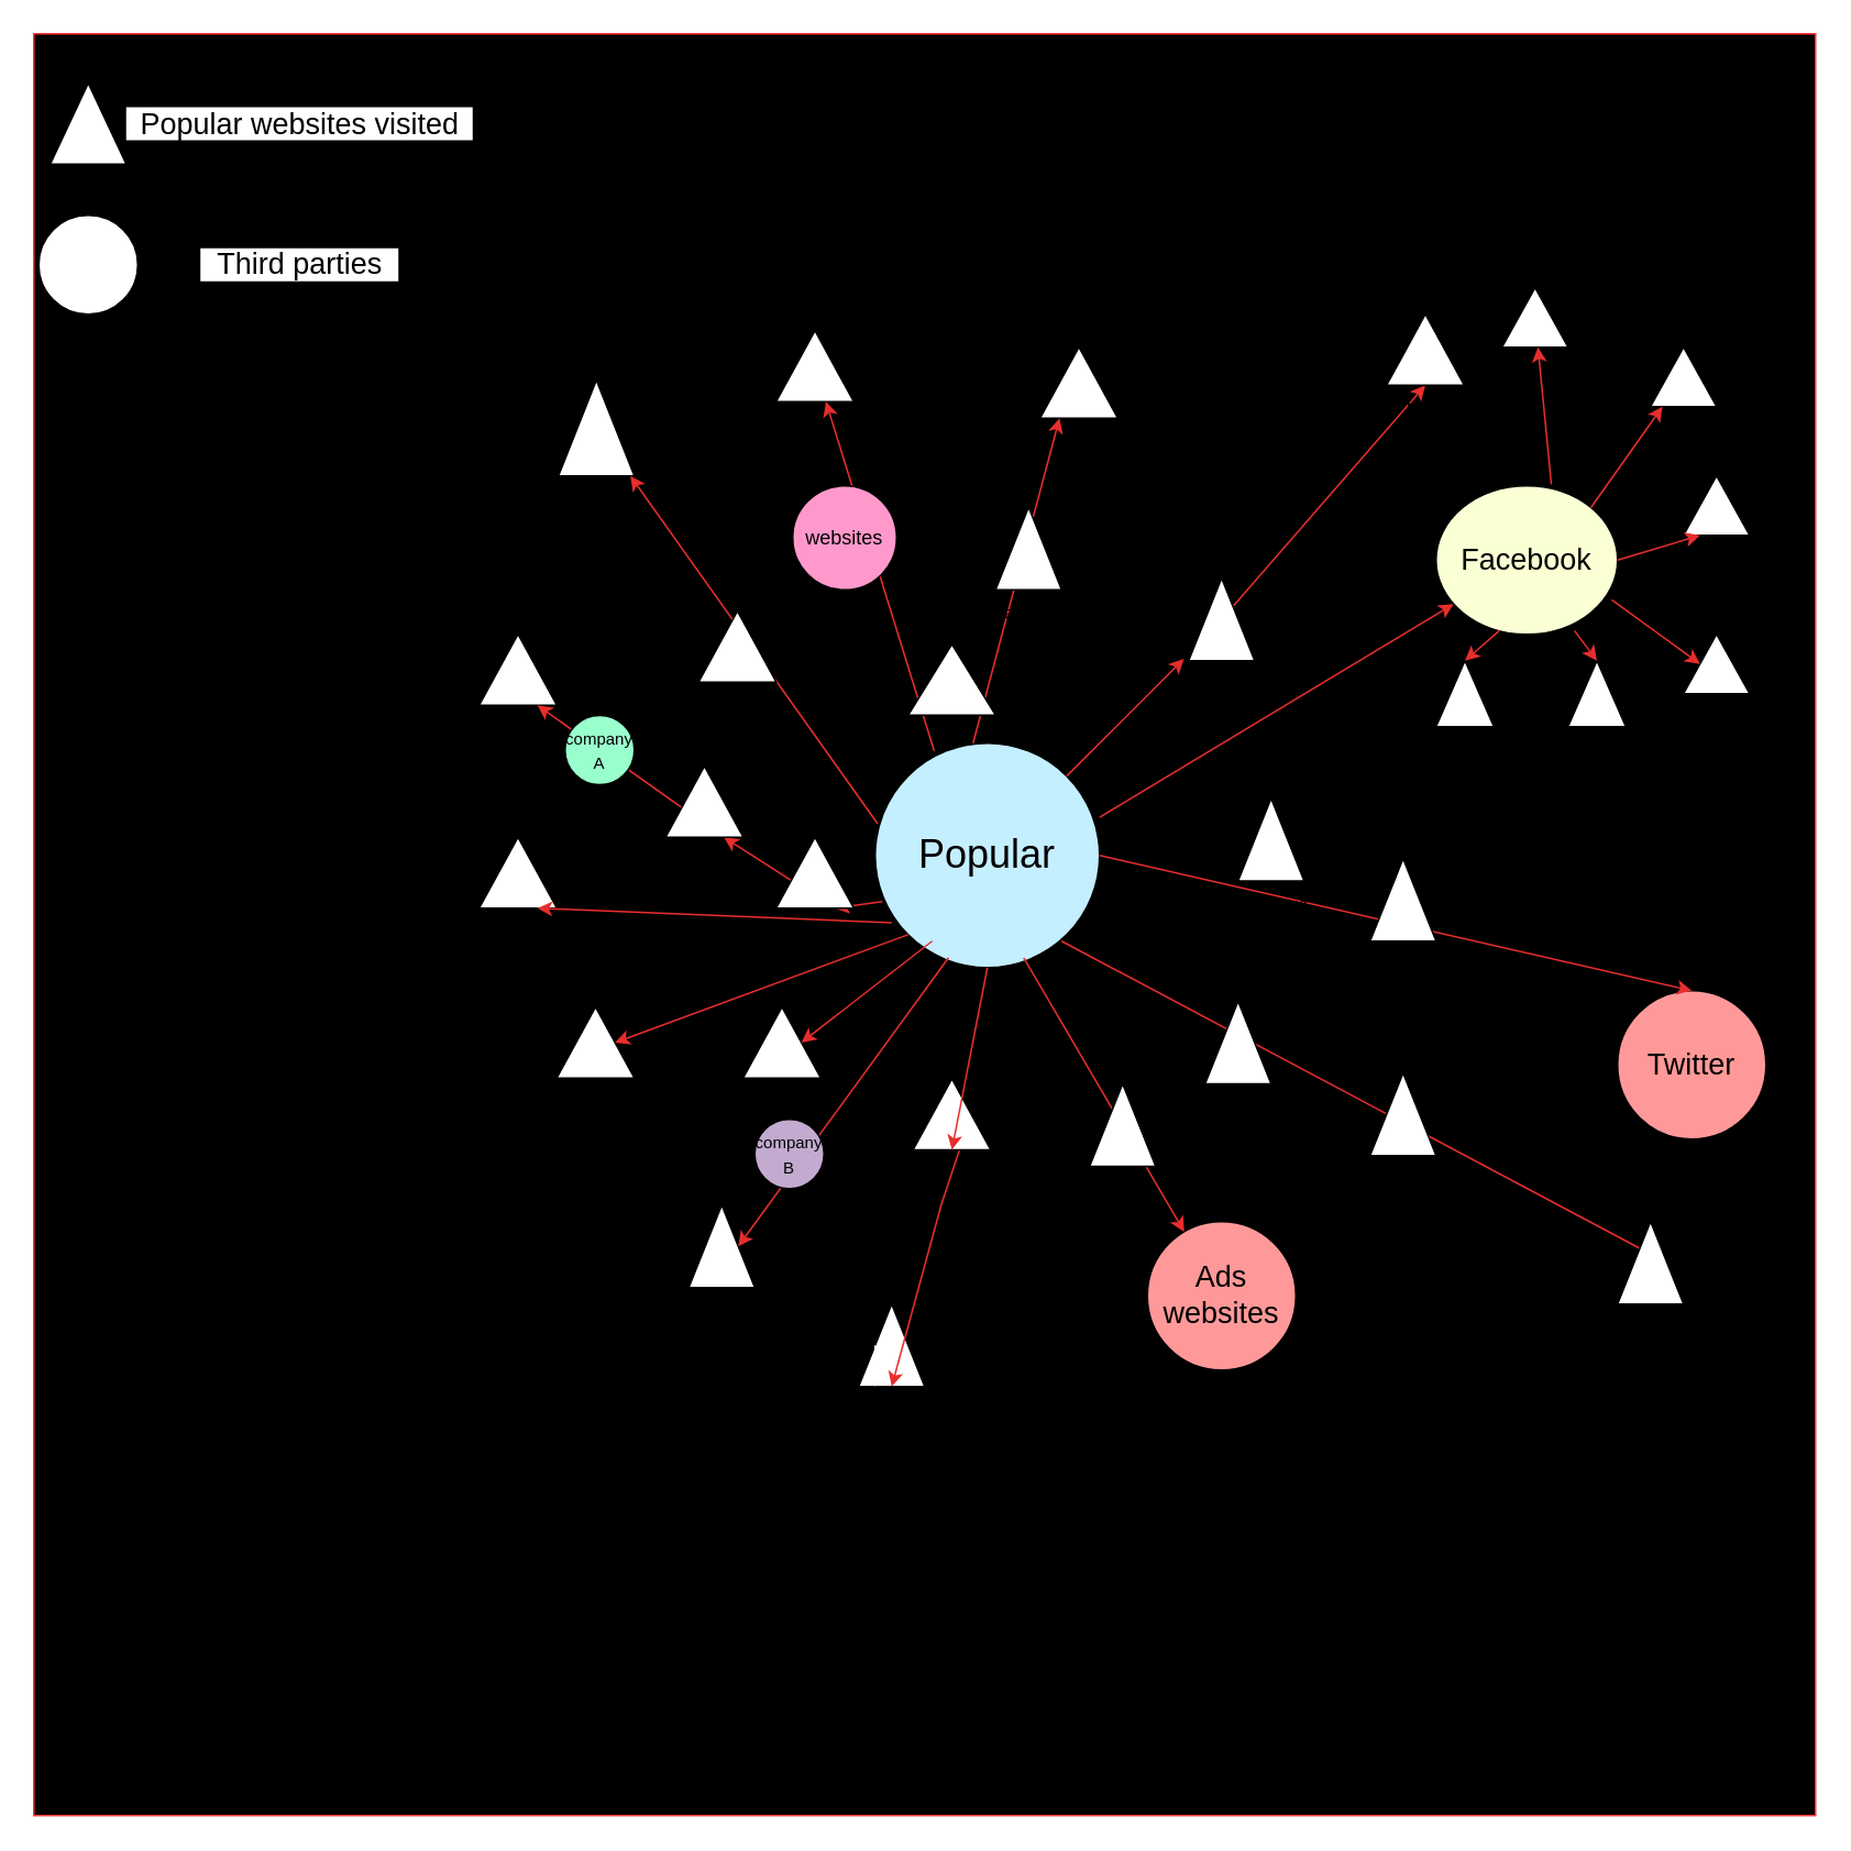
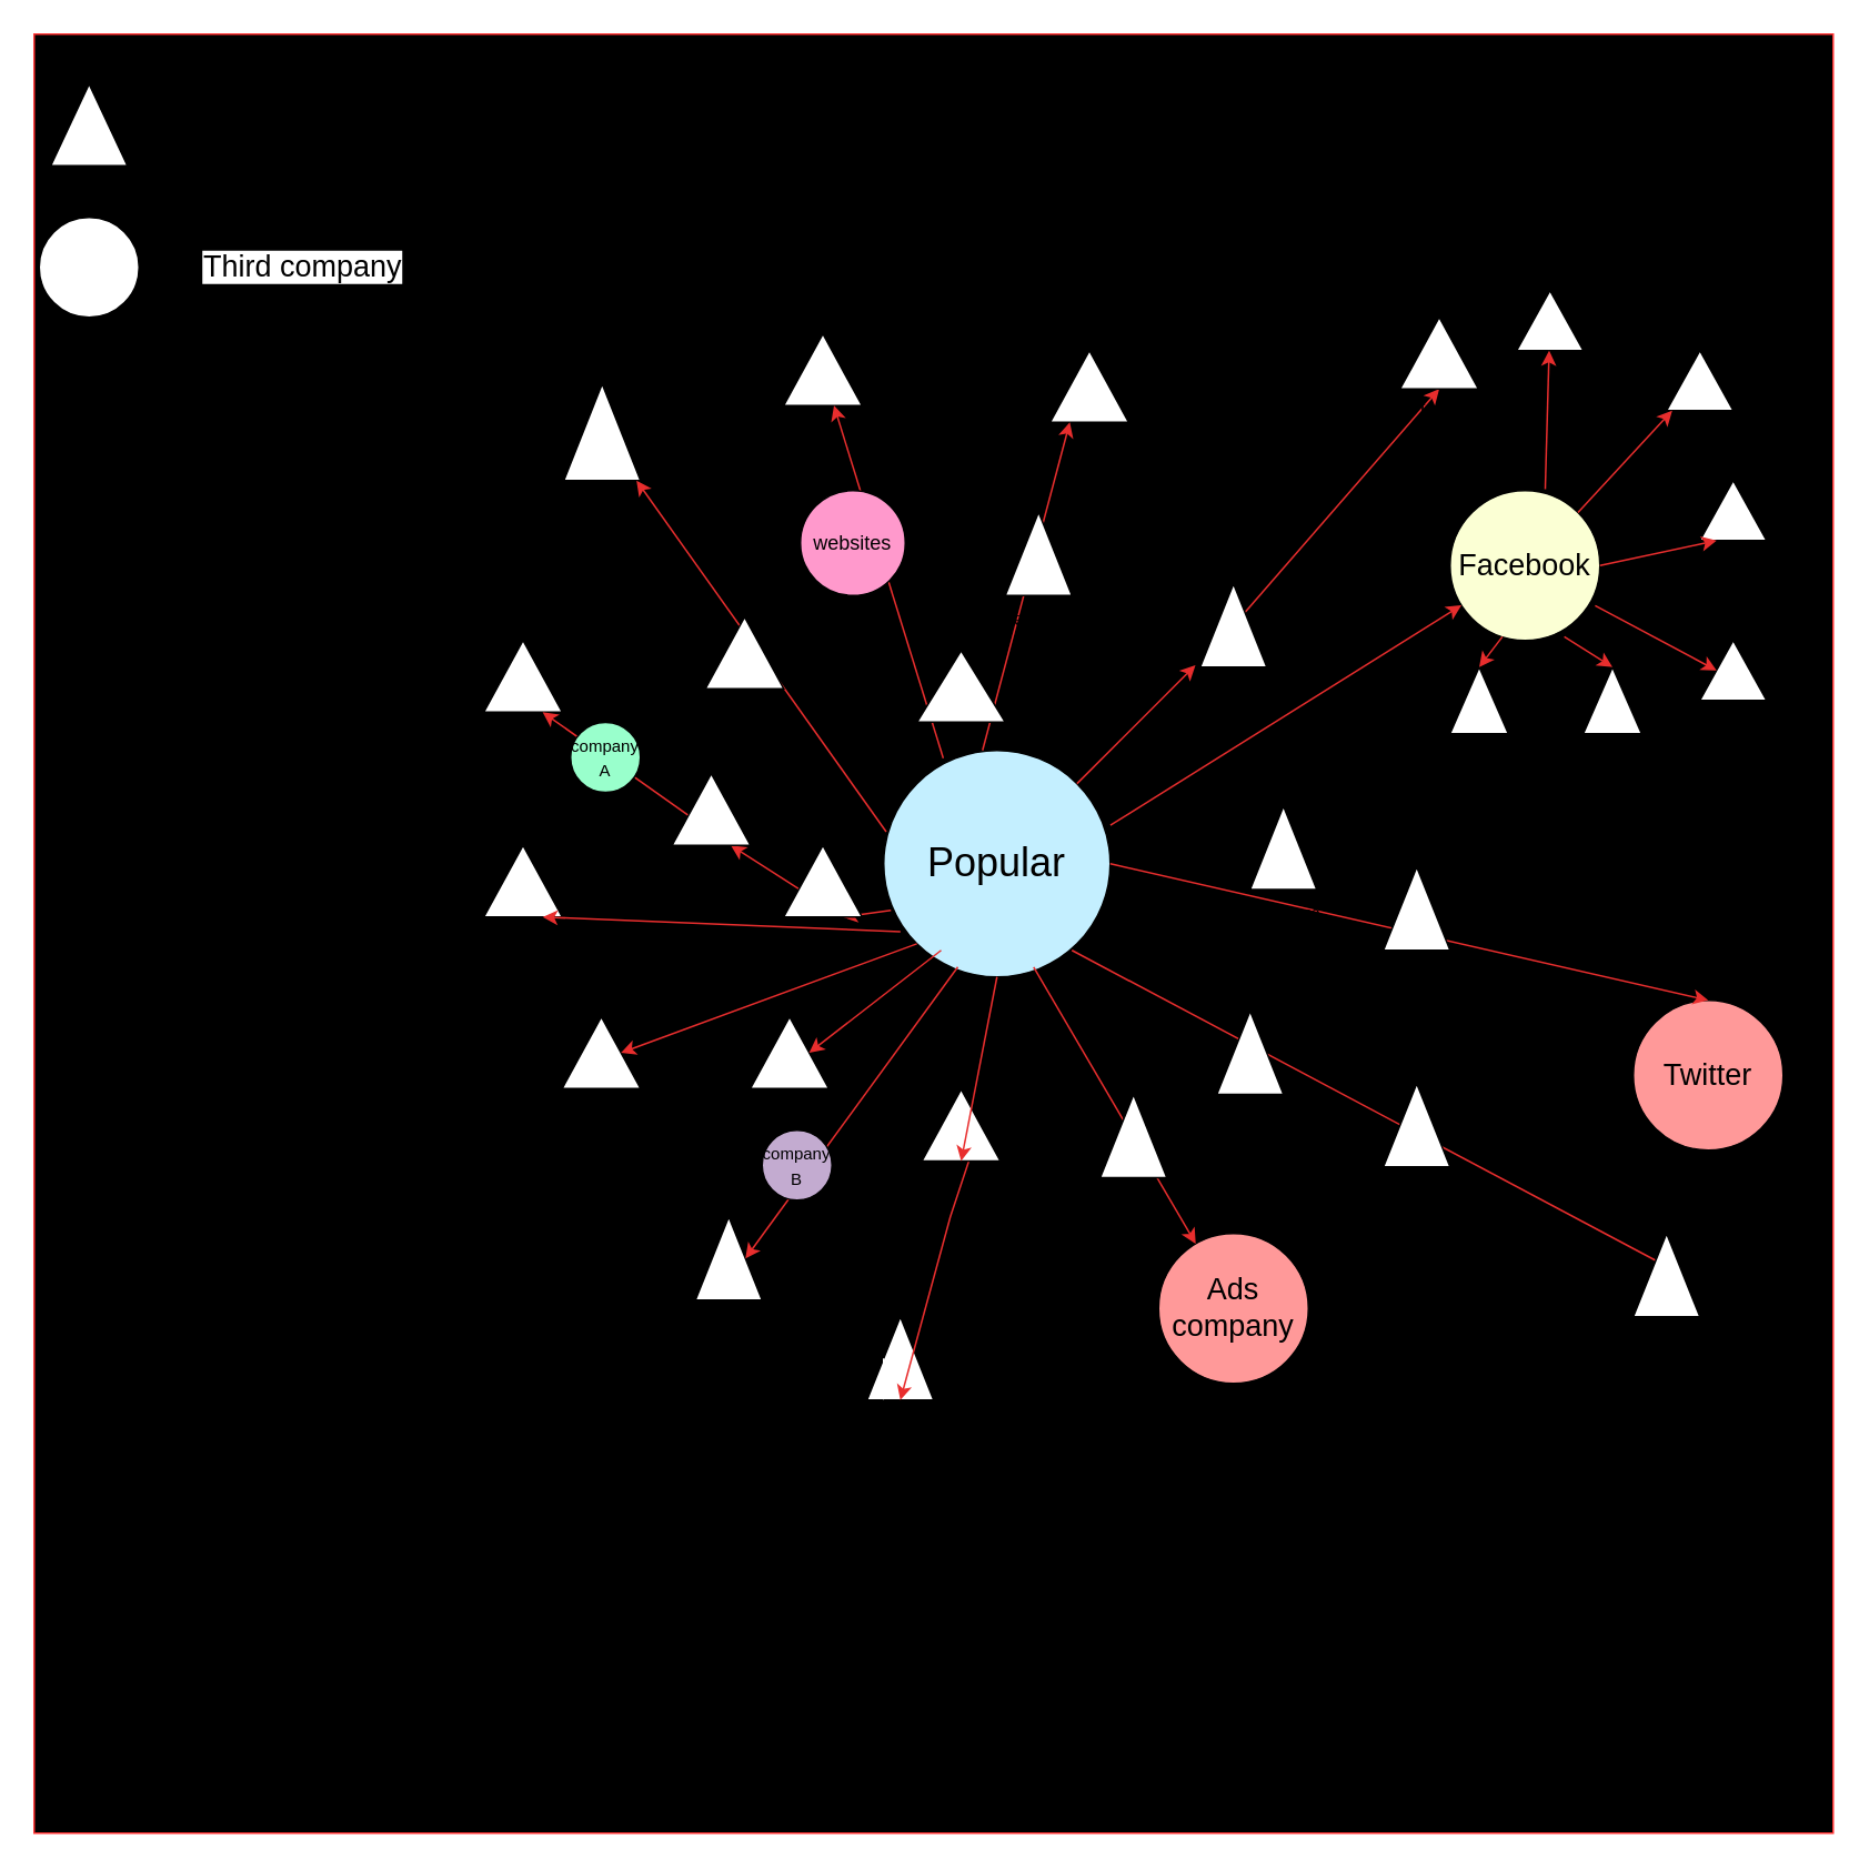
- <mxCell id="18" value="&lt;font style=&quot;font-size: 18px&quot;&gt;Popular websites visited&lt;/font&gt;" style="text;html=1;align=center;verticalAlign=middle;resizable=0;points=[];autosize=1;fillColor=#FFFFFF;" vertex="1" parent="1"><mxGeometry x="76" y="64.5" width="210" height="20" as="geometry" /></mxCell>
- <mxCell id="21" value="&lt;span style=&quot;font-size: 18px&quot;&gt;Third parties&lt;/span&gt;" style="text;html=1;align=center;verticalAlign=middle;resizable=0;points=[];autosize=1;fillColor=#FFFFFF;" vertex="1" parent="1"><mxGeometry x="121" y="150" width="120" height="20" as="geometry" /></mxCell>
+ <mxCell id="21" value="&lt;span style=&quot;font-size: 18px&quot;&gt;Third company&lt;/span&gt;" style="text;html=1;align=center;verticalAlign=middle;resizable=0;points=[];autosize=1;fillColor=#FFFFFF;" vertex="1" parent="1"><mxGeometry x="121" y="150" width="120" height="20" as="geometry" /></mxCell>
- <mxCell id="23" value="&lt;font style=&quot;font-size: 18px&quot;&gt;Facebook&lt;/font&gt;" style="ellipse;whiteSpace=wrap;html=1;aspect=fixed;fillColor=#FBFFD4;" vertex="1" parent="1"><mxGeometry x="870" y="294" width="110" height="90" as="geometry" /></mxCell>
+ <mxCell id="23" value="&lt;font style=&quot;font-size: 18px&quot;&gt;Facebook&lt;/font&gt;" style="ellipse;whiteSpace=wrap;html=1;aspect=fixed;fillColor=#FBFFD4;" vertex="1" parent="1"><mxGeometry x="870" y="294" width="90" height="90" as="geometry" /></mxCell>
- <mxCell id="36" value="&lt;span style=&quot;font-size: 18px&quot;&gt;Ads websites&lt;/span&gt;" style="ellipse;whiteSpace=wrap;html=1;aspect=fixed;fillColor=#FF9999;" vertex="1" parent="1"><mxGeometry x="695" y="740" width="90" height="90" as="geometry" /></mxCell>
+ <mxCell id="36" value="&lt;span style=&quot;font-size: 18px&quot;&gt;Ads company&lt;/span&gt;" style="ellipse;whiteSpace=wrap;html=1;aspect=fixed;fillColor=#FF9999;" vertex="1" parent="1"><mxGeometry x="695" y="740" width="90" height="90" as="geometry" /></mxCell>
